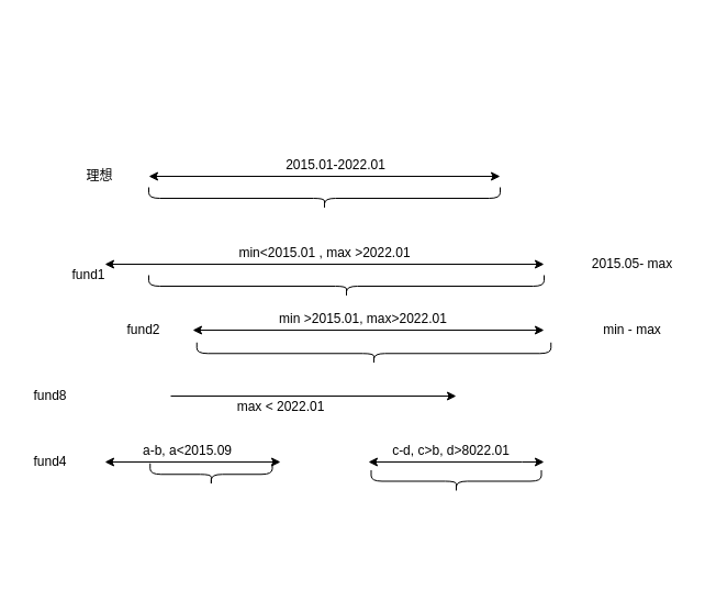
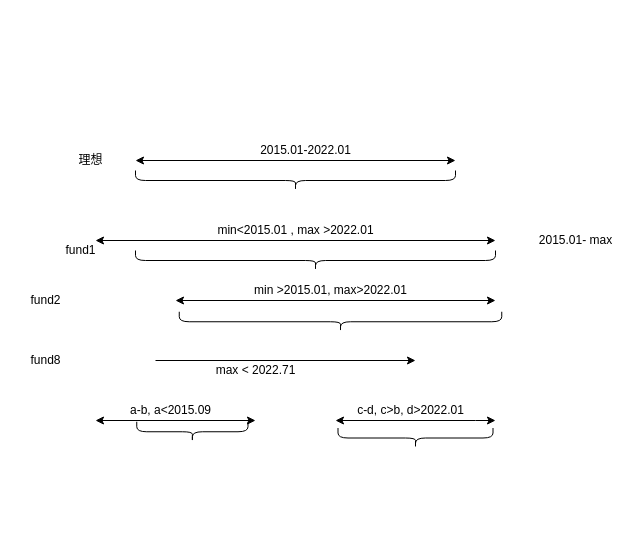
- <mxCell id="15" value="2015.05- max" style="text;html=1;align=center;verticalAlign=middle;resizable=0;points=[];autosize=1;strokeColor=none;fillColor=none;" vertex="1" parent="1"><mxGeometry x="530" y="230" width="90" height="20" as="geometry" /></mxCell>
+ <mxCell id="15" value="2015.01- max" style="text;html=1;align=center;verticalAlign=middle;resizable=0;points=[];autosize=1;strokeColor=none;fillColor=none;" vertex="1" parent="1"><mxGeometry x="530" y="230" width="90" height="20" as="geometry" /></mxCell>
- <mxCell id="10" value="fund2" style="text;html=1;align=center;verticalAlign=middle;resizable=0;points=[];autosize=1;strokeColor=none;fillColor=none;" vertex="1" parent="1"><mxGeometry x="105" y="290" width="50" height="20" as="geometry" /></mxCell>
+ <mxCell id="10" value="fund2" style="text;html=1;align=center;verticalAlign=middle;resizable=0;points=[];autosize=1;strokeColor=none;fillColor=none;" vertex="1" parent="1"><mxGeometry x="20" y="290" width="50" height="20" as="geometry" /></mxCell>
- <mxCell id="14" value="min - max" style="text;html=1;align=center;verticalAlign=middle;resizable=0;points=[];autosize=1;strokeColor=none;fillColor=none;" vertex="1" parent="1"><mxGeometry x="540" y="290" width="70" height="20" as="geometry" /></mxCell>
- <mxCell id="12" value="max &amp;lt; 2022.01" style="text;html=1;align=center;verticalAlign=middle;resizable=0;points=[];autosize=1;strokeColor=none;fillColor=none;" vertex="1" parent="1"><mxGeometry x="205" y="360" width="100" height="20" as="geometry" /></mxCell>
+ <mxCell id="12" value="max &amp;lt; 2022.71" style="text;html=1;align=center;verticalAlign=middle;resizable=0;points=[];autosize=1;strokeColor=none;fillColor=none;" vertex="1" parent="1"><mxGeometry x="205" y="360" width="100" height="20" as="geometry" /></mxCell>
- <mxCell id="26" value="c-d, c&amp;gt;b, d&amp;gt;8022.01" style="text;html=1;align=center;verticalAlign=middle;resizable=0;points=[];autosize=1;strokeColor=none;fillColor=none;" vertex="1" parent="1"><mxGeometry x="350" y="400" width="120" height="20" as="geometry" /></mxCell>
+ <mxCell id="26" value="c-d, c&amp;gt;b, d&amp;gt;2022.01" style="text;html=1;align=center;verticalAlign=middle;resizable=0;points=[];autosize=1;strokeColor=none;fillColor=none;" vertex="1" parent="1"><mxGeometry x="350" y="400" width="120" height="20" as="geometry" /></mxCell>
- <mxCell id="18" value="fund4" style="text;html=1;align=center;verticalAlign=middle;resizable=0;points=[];autosize=1;strokeColor=none;fillColor=none;" vertex="1" parent="1"><mxGeometry x="20" y="410" width="50" height="20" as="geometry" /></mxCell>
